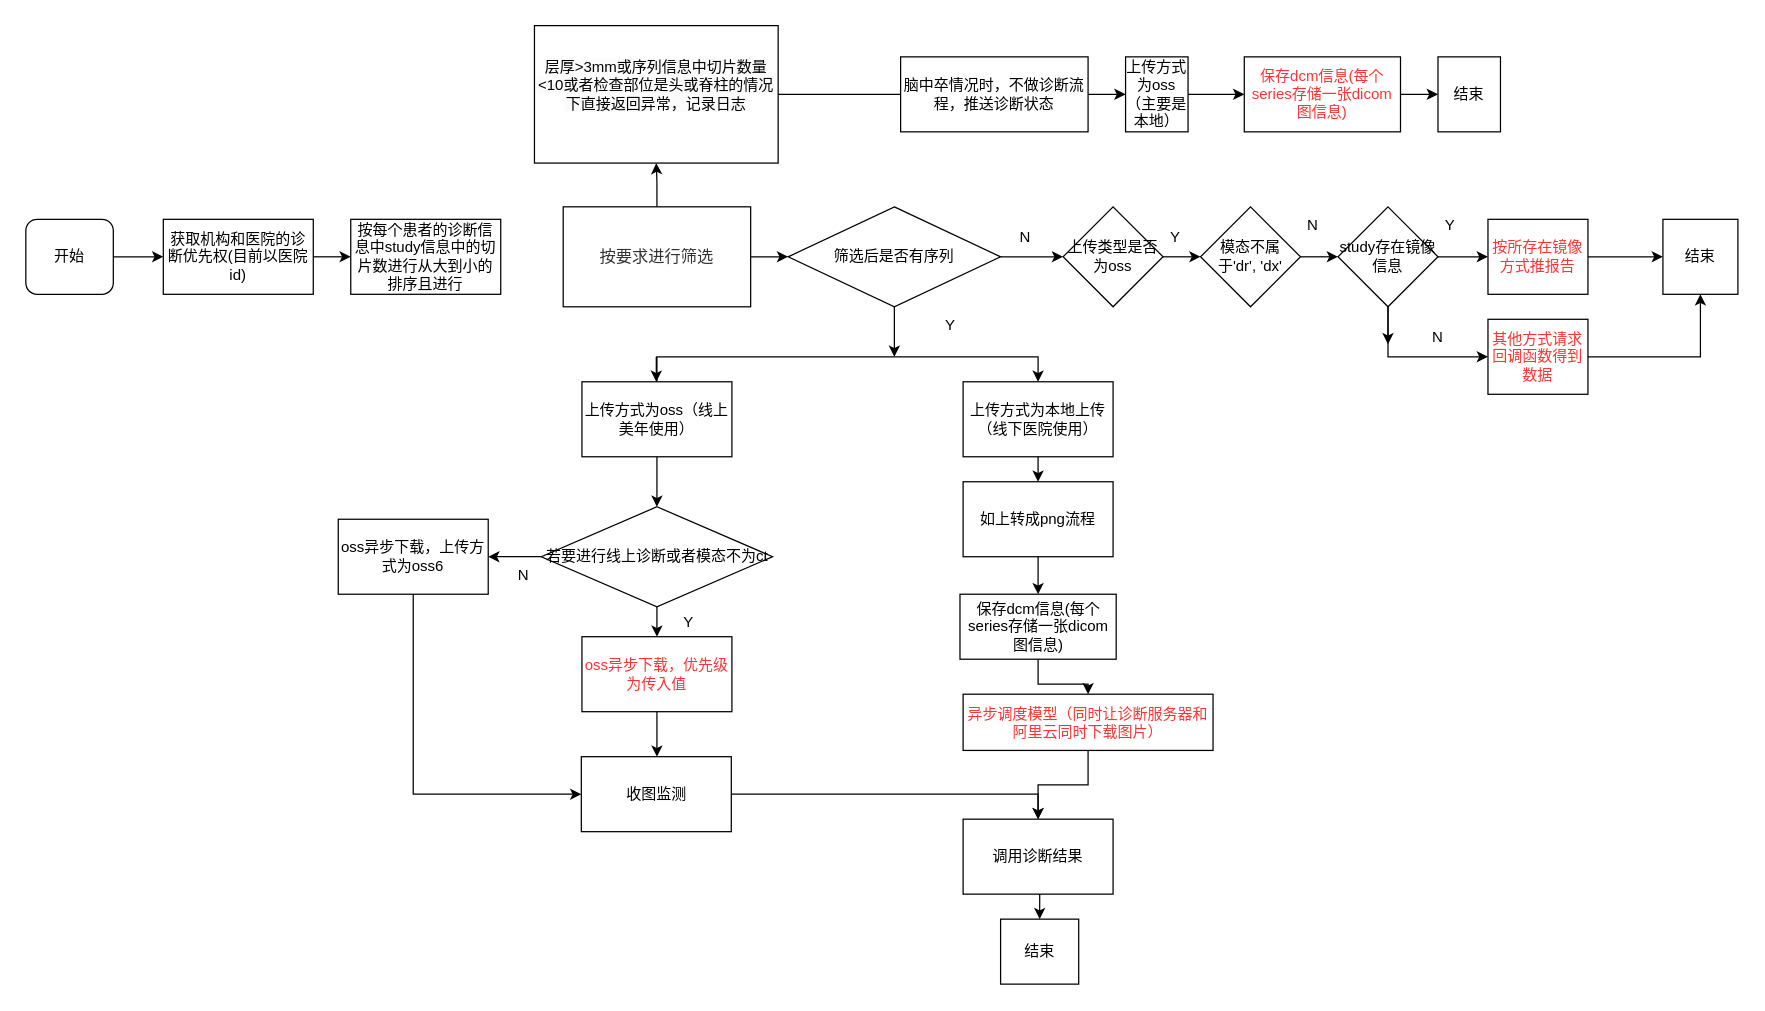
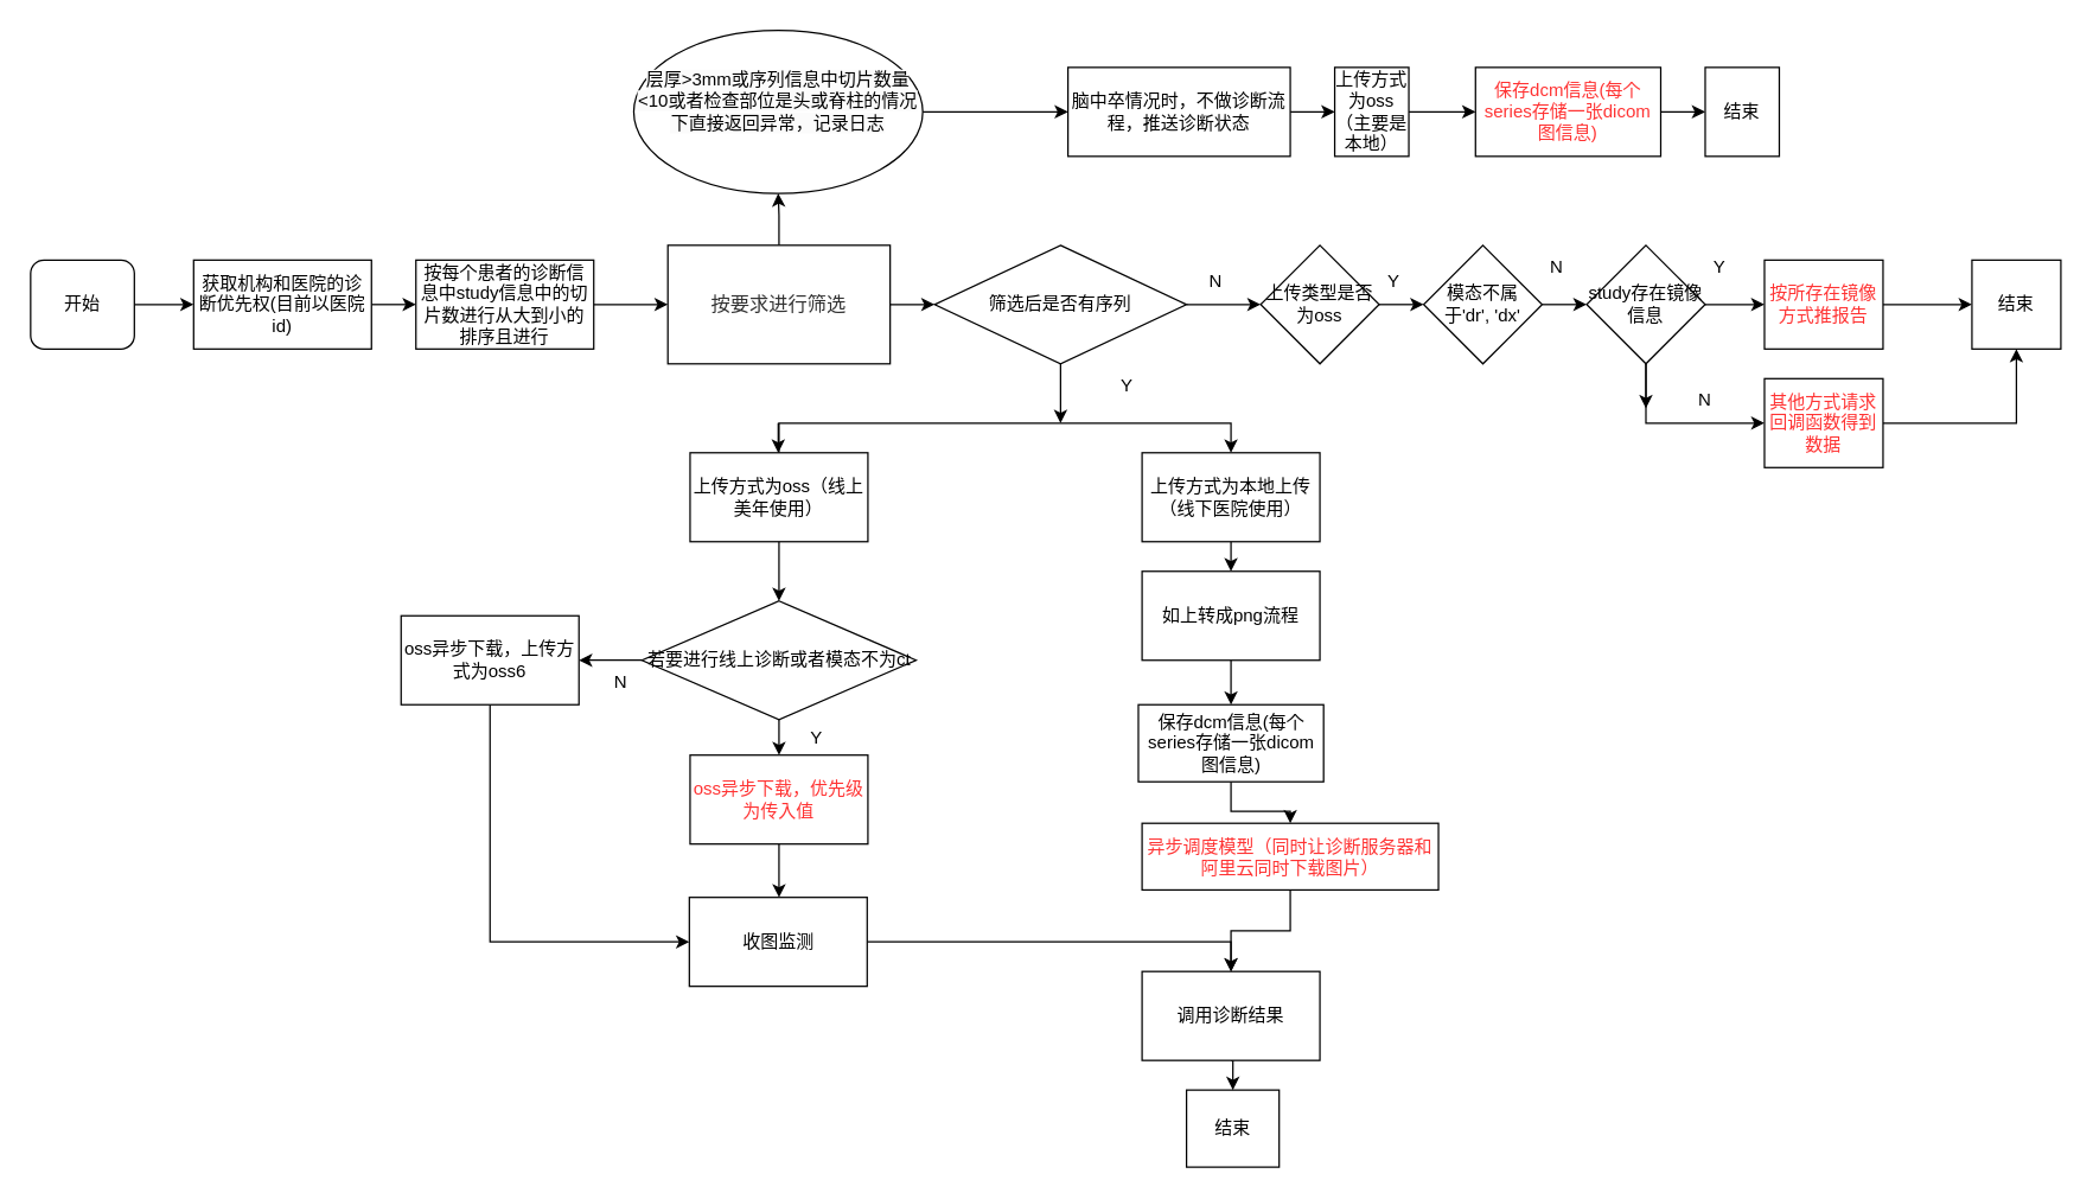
- <mxCell id="19" value="&#10;&lt;span style=&quot;color: rgb(0, 0, 0); font-family: Helvetica; font-size: 12px; font-style: normal; font-variant-ligatures: normal; font-variant-caps: normal; font-weight: 400; letter-spacing: normal; orphans: 2; text-align: center; text-indent: 0px; text-transform: none; widows: 2; word-spacing: 0px; -webkit-text-stroke-width: 0px; background-color: rgb(251, 251, 251); text-decoration-thickness: initial; text-decoration-style: initial; text-decoration-color: initial; float: none; display: inline !important;&quot;&gt;层厚&amp;gt;3mm或序列信息中切片数量&amp;lt;10或者检查部位是头或脊柱的情况下直接返回异常，记录日志&lt;/span&gt;&#10;&#10;" style="rounded=0;whiteSpace=wrap;html=1;" parent="1" vertex="1"><mxGeometry x="427" y="20" width="195" height="110" as="geometry" /></mxCell>
+ <mxCell id="19" value="&#10;&lt;span style=&quot;color: rgb(0, 0, 0); font-family: Helvetica; font-size: 12px; font-style: normal; font-variant-ligatures: normal; font-variant-caps: normal; font-weight: 400; letter-spacing: normal; orphans: 2; text-align: center; text-indent: 0px; text-transform: none; widows: 2; word-spacing: 0px; -webkit-text-stroke-width: 0px; background-color: rgb(251, 251, 251); text-decoration-thickness: initial; text-decoration-style: initial; text-decoration-color: initial; float: none; display: inline !important;&quot;&gt;层厚&amp;gt;3mm或序列信息中切片数量&amp;lt;10或者检查部位是头或脊柱的情况下直接返回异常，记录日志&lt;/span&gt;&#10;&#10;" style="ellipse;whiteSpace=wrap;html=1;" parent="1" vertex="1"><mxGeometry x="427" y="20" width="195" height="110" as="geometry" /></mxCell>
- <mxCell id="18" style="edgeStyle=orthogonalEdgeStyle;rounded=0;orthogonalLoop=1;jettySize=auto;html=1;exitX=1;exitY=0.5;exitDx=0;exitDy=0;entryX=0;entryY=0.5;entryDx=0;entryDy=0;endArrow=none;" parent="1" source="19" target="12" edge="1"><mxGeometry relative="1" as="geometry" /></mxCell>
+ <mxCell id="18" style="edgeStyle=orthogonalEdgeStyle;rounded=0;orthogonalLoop=1;jettySize=auto;html=1;exitX=1;exitY=0.5;exitDx=0;exitDy=0;entryX=0;entryY=0.5;entryDx=0;entryDy=0;" parent="1" source="19" target="12" edge="1"><mxGeometry relative="1" as="geometry" /></mxCell>
+ <mxCell id="7" style="edgeStyle=orthogonalEdgeStyle;rounded=0;orthogonalLoop=1;jettySize=auto;html=1;exitX=1;exitY=0.5;exitDx=0;exitDy=0;entryX=0;entryY=0.5;entryDx=0;entryDy=0;" parent="1" source="8" target="10" edge="1"><mxGeometry relative="1" as="geometry" /></mxCell>
